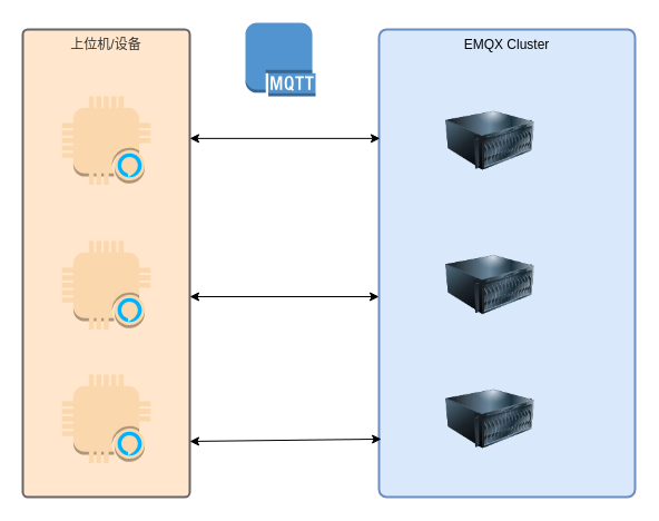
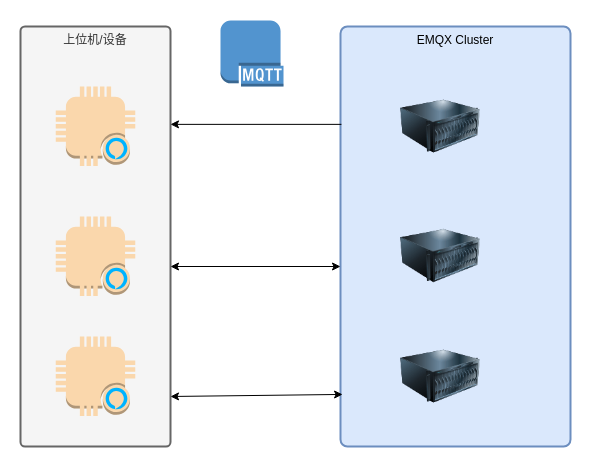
- <mxCell id="2" value="上位机/设备" style="rounded=1;whiteSpace=wrap;html=1;shadow=0;strokeWidth=2;fontSize=12;align=center;arcSize=3;verticalAlign=top;fillColor=#ffe6cc;fontColor=#333333;strokeColor=#666666;" vertex="1" parent="1"><mxGeometry x="20" y="26" width="150" height="420" as="geometry" /></mxCell>
+ <mxCell id="2" value="上位机/设备" style="rounded=1;whiteSpace=wrap;html=1;shadow=0;strokeWidth=2;fontSize=12;align=center;arcSize=3;verticalAlign=top;fillColor=#f5f5f5;fontColor=#333333;strokeColor=#666666;" vertex="1" parent="1"><mxGeometry x="20" y="26" width="150" height="420" as="geometry" /></mxCell>
- <mxCell id="8" value="" style="endArrow=classic;startArrow=classic;html=1;rounded=0;entryX=0.004;entryY=0.233;entryDx=0;entryDy=0;entryPerimeter=0;exitX=1;exitY=0.233;exitDx=0;exitDy=0;exitPerimeter=0;" edge="1" parent="1" source="2" target="6"><mxGeometry width="50" height="50" relative="1" as="geometry"><mxPoint x="170" y="126" as="sourcePoint" /><mxPoint x="220" y="76" as="targetPoint" /></mxGeometry></mxCell>
+ <mxCell id="8" value="" style="endArrow=none;startArrow=classic;html=1;rounded=0;entryX=0.004;entryY=0.233;entryDx=0;entryDy=0;entryPerimeter=0;exitX=1;exitY=0.233;exitDx=0;exitDy=0;exitPerimeter=0;" edge="1" parent="1" source="2" target="6"><mxGeometry width="50" height="50" relative="1" as="geometry"><mxPoint x="170" y="126" as="sourcePoint" /><mxPoint x="220" y="76" as="targetPoint" /></mxGeometry></mxCell>
